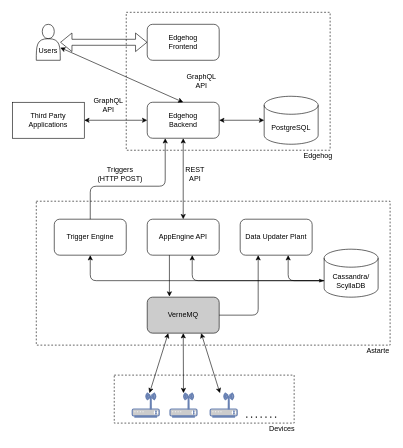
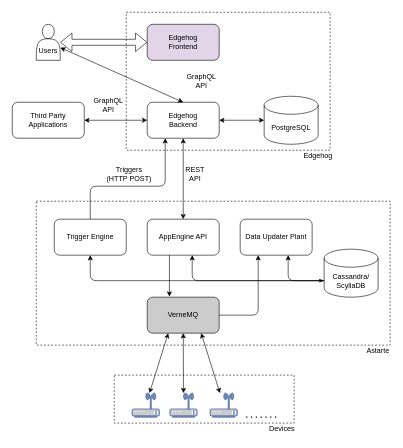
- <mxCell id="2" value="&lt;div&gt;Edgehog&lt;/div&gt;&lt;div&gt;Frontend&lt;/div&gt;" style="rounded=1;whiteSpace=wrap;html=1;" vertex="1" parent="1"><mxGeometry x="245" y="40" width="120" height="60" as="geometry" /></mxCell>
+ <mxCell id="2" value="&lt;div&gt;Edgehog&lt;/div&gt;&lt;div&gt;Frontend&lt;/div&gt;" style="rounded=1;whiteSpace=wrap;html=1;fillColor=#e1d5e7;" vertex="1" parent="1"><mxGeometry x="245" y="40" width="120" height="60" as="geometry" /></mxCell>
- <mxCell id="11" value="&lt;div&gt;Third Party&lt;/div&gt;&lt;div&gt;Applications&lt;/div&gt;" style="whiteSpace=wrap;html=1;strokeColor=#000000;fillColor=#ffffff;rounded=0;" vertex="1" parent="1"><mxGeometry x="20" y="170" width="120" height="60" as="geometry" /></mxCell>
+ <mxCell id="11" value="&lt;div&gt;Third Party&lt;/div&gt;&lt;div&gt;Applications&lt;/div&gt;" style="rounded=1;whiteSpace=wrap;html=1;strokeColor=#000000;fillColor=#ffffff;" vertex="1" parent="1"><mxGeometry x="20" y="170" width="120" height="60" as="geometry" /></mxCell>
- <mxCell id="39" value="&lt;div&gt;Triggers&lt;br&gt;&lt;/div&gt;&lt;div&gt;(HTTP POST)&lt;/div&gt;" style="text;html=1;strokeColor=none;fillColor=none;align=center;verticalAlign=middle;whiteSpace=wrap;rounded=0;shadow=0;dashed=1;" vertex="1" parent="1"><mxGeometry x="155" y="280" width="90" height="20" as="geometry" /></mxCell>
+ <mxCell id="39" value="&lt;div&gt;Triggers&lt;br&gt;&lt;/div&gt;&lt;div&gt;(HTTP POST)&lt;/div&gt;" style="text;html=1;strokeColor=none;fillColor=none;align=center;verticalAlign=middle;whiteSpace=wrap;rounded=0;shadow=0;dashed=1;" vertex="1" parent="1"><mxGeometry x="170" y="280" width="90" height="20" as="geometry" /></mxCell>
